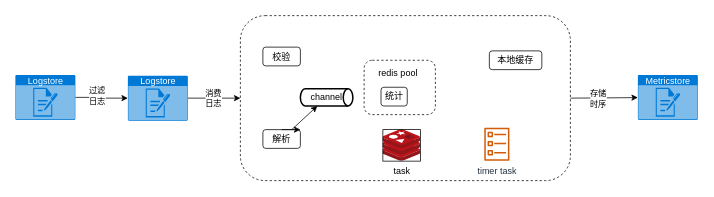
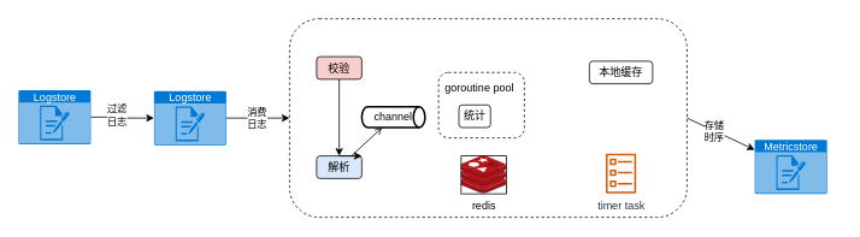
- <mxCell id="19" value="校验" style="rounded=1;whiteSpace=wrap;html=1;strokeColor=default;" vertex="1" parent="1"><mxGeometry x="350" y="62" width="50" height="25" as="geometry" /></mxCell>
+ <mxCell id="19" value="校验" style="rounded=1;whiteSpace=wrap;html=1;strokeColor=default;fillColor=#f8cecc;" vertex="1" parent="1"><mxGeometry x="350" y="62" width="50" height="25" as="geometry" /></mxCell>
- <mxCell id="22" value="redis pool&lt;br&gt;" style="text;html=1;align=center;verticalAlign=middle;resizable=0;points=[];autosize=1;strokeColor=none;fillColor=none;" vertex="1" parent="1"><mxGeometry x="485" y="87" width="90" height="20" as="geometry" /></mxCell>
+ <mxCell id="22" value="goroutine pool&lt;br&gt;" style="text;html=1;align=center;verticalAlign=middle;resizable=0;points=[];autosize=1;strokeColor=none;fillColor=none;" vertex="1" parent="1"><mxGeometry x="485" y="87" width="90" height="20" as="geometry" /></mxCell>
+ <mxCell id="18" value="" style="edgeStyle=orthogonalEdgeStyle;rounded=0;orthogonalLoop=1;jettySize=auto;html=1;" edge="1" parent="1" source="19" target="8"><mxGeometry relative="1" as="geometry" /></mxCell>
- <mxCell id="6" value="Metricstore" style="html=1;strokeColor=none;fillColor=#0079D6;labelPosition=center;verticalLabelPosition=middle;verticalAlign=top;align=center;fontSize=12;outlineConnect=0;spacingTop=-6;fontColor=#FFFFFF;sketch=0;shape=mxgraph.sitemap.log;" parent="1" vertex="1"><mxGeometry x="850" y="99" width="80" height="60" as="geometry" /></mxCell>
+ <mxCell id="6" value="Metricstore" style="html=1;strokeColor=none;fillColor=#0079D6;labelPosition=center;verticalLabelPosition=middle;verticalAlign=top;align=center;fontSize=12;outlineConnect=0;spacingTop=-6;fontColor=#FFFFFF;sketch=0;shape=mxgraph.sitemap.log;" parent="1" vertex="1"><mxGeometry x="835" y="154" width="80" height="60" as="geometry" /></mxCell>
- <mxCell id="7" value="" style="edgeStyle=none;orthogonalLoop=1;jettySize=auto;html=1;startArrow=none;startFill=0;elbow=vertical;" parent="1" source="8" target="16" edge="1"><mxGeometry relative="1" as="geometry" /></mxCell>
+ <mxCell id="7" value="" style="edgeStyle=none;orthogonalLoop=1;jettySize=auto;html=1;startArrow=none;startFill=0;elbow=vertical;endArrow=open;" parent="1" source="8" target="16" edge="1"><mxGeometry relative="1" as="geometry" /></mxCell>
- <mxCell id="8" value="解析" style="rounded=1;whiteSpace=wrap;html=1;strokeColor=default;" parent="1" vertex="1"><mxGeometry x="350" y="172" width="50" height="25" as="geometry" /></mxCell>
+ <mxCell id="8" value="解析" style="rounded=1;whiteSpace=wrap;html=1;strokeColor=default;fillColor=#dae8fc;" parent="1" vertex="1"><mxGeometry x="350" y="172" width="50" height="25" as="geometry" /></mxCell>
- <mxCell id="11" value="timer task" style="sketch=0;outlineConnect=0;fontColor=#232F3E;gradientColor=none;fillColor=#D45B07;strokeColor=none;dashed=0;verticalLabelPosition=bottom;verticalAlign=top;align=center;html=1;fontSize=12;fontStyle=0;aspect=fixed;pointerEvents=1;shape=mxgraph.aws4.ecs_task;" parent="1" vertex="1"><mxGeometry x="645" y="169.5" width="33.92" height="44" as="geometry" /></mxCell>
+ <mxCell id="11" value="timer task" style="sketch=0;outlineConnect=0;fontColor=#232F3E;gradientColor=none;fillColor=#D45B07;strokeColor=none;dashed=0;verticalLabelPosition=bottom;verticalAlign=top;align=center;html=1;fontSize=12;fontStyle=0;aspect=fixed;pointerEvents=1;shape=mxgraph.aws4.ecs_task;" parent="1" vertex="1"><mxGeometry x="670" y="169.5" width="33.92" height="44" as="geometry" /></mxCell>
- <mxCell id="23" value="task" style="sketch=0;aspect=fixed;html=1;points=[];align=center;image;fontSize=12;image=img/lib/mscae/Cache_Redis_Product.svg;imageBorder=default;" vertex="1" parent="1"><mxGeometry x="510" y="172" width="50" height="42" as="geometry" /></mxCell>
+ <mxCell id="23" value="redis" style="sketch=0;aspect=fixed;html=1;points=[];align=center;image;fontSize=12;image=img/lib/mscae/Cache_Redis_Product.svg;imageBorder=default;" vertex="1" parent="1"><mxGeometry x="510" y="172" width="50" height="42" as="geometry" /></mxCell>
